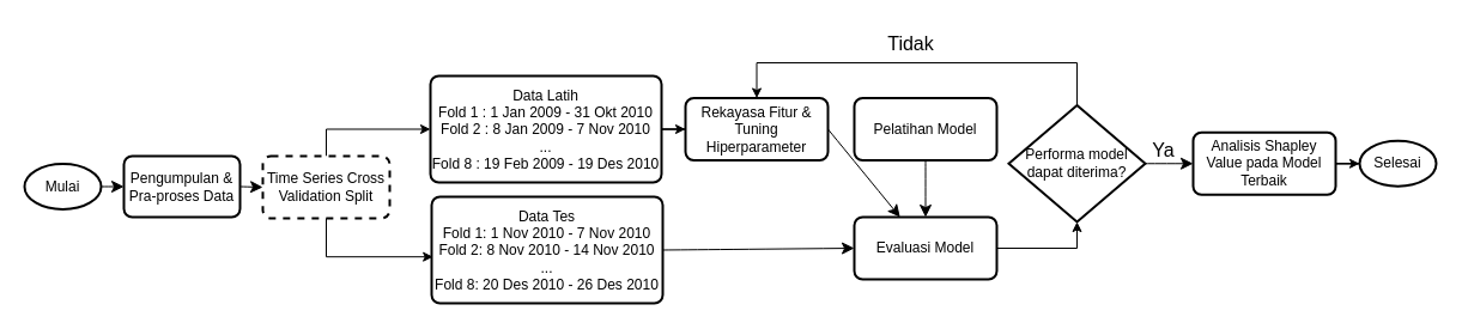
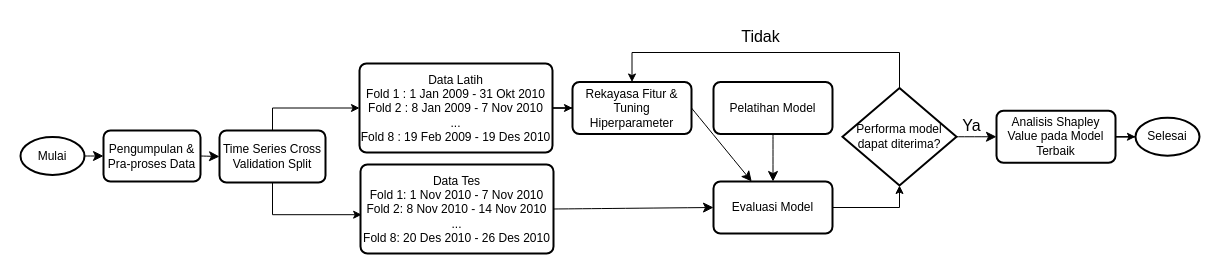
- <mxCell id="7" value="Time Series Cross Validation Split" style="rounded=1;whiteSpace=wrap;html=1;absoluteArcSize=1;arcSize=14;strokeWidth=2;dashed=1;" parent="1" vertex="1"><mxGeometry x="219" y="130" width="106" height="52" as="geometry" /></mxCell>
+ <mxCell id="7" value="Time Series Cross Validation Split" style="rounded=1;whiteSpace=wrap;html=1;absoluteArcSize=1;arcSize=14;strokeWidth=2;" parent="1" vertex="1"><mxGeometry x="219" y="130" width="106" height="52" as="geometry" /></mxCell>
